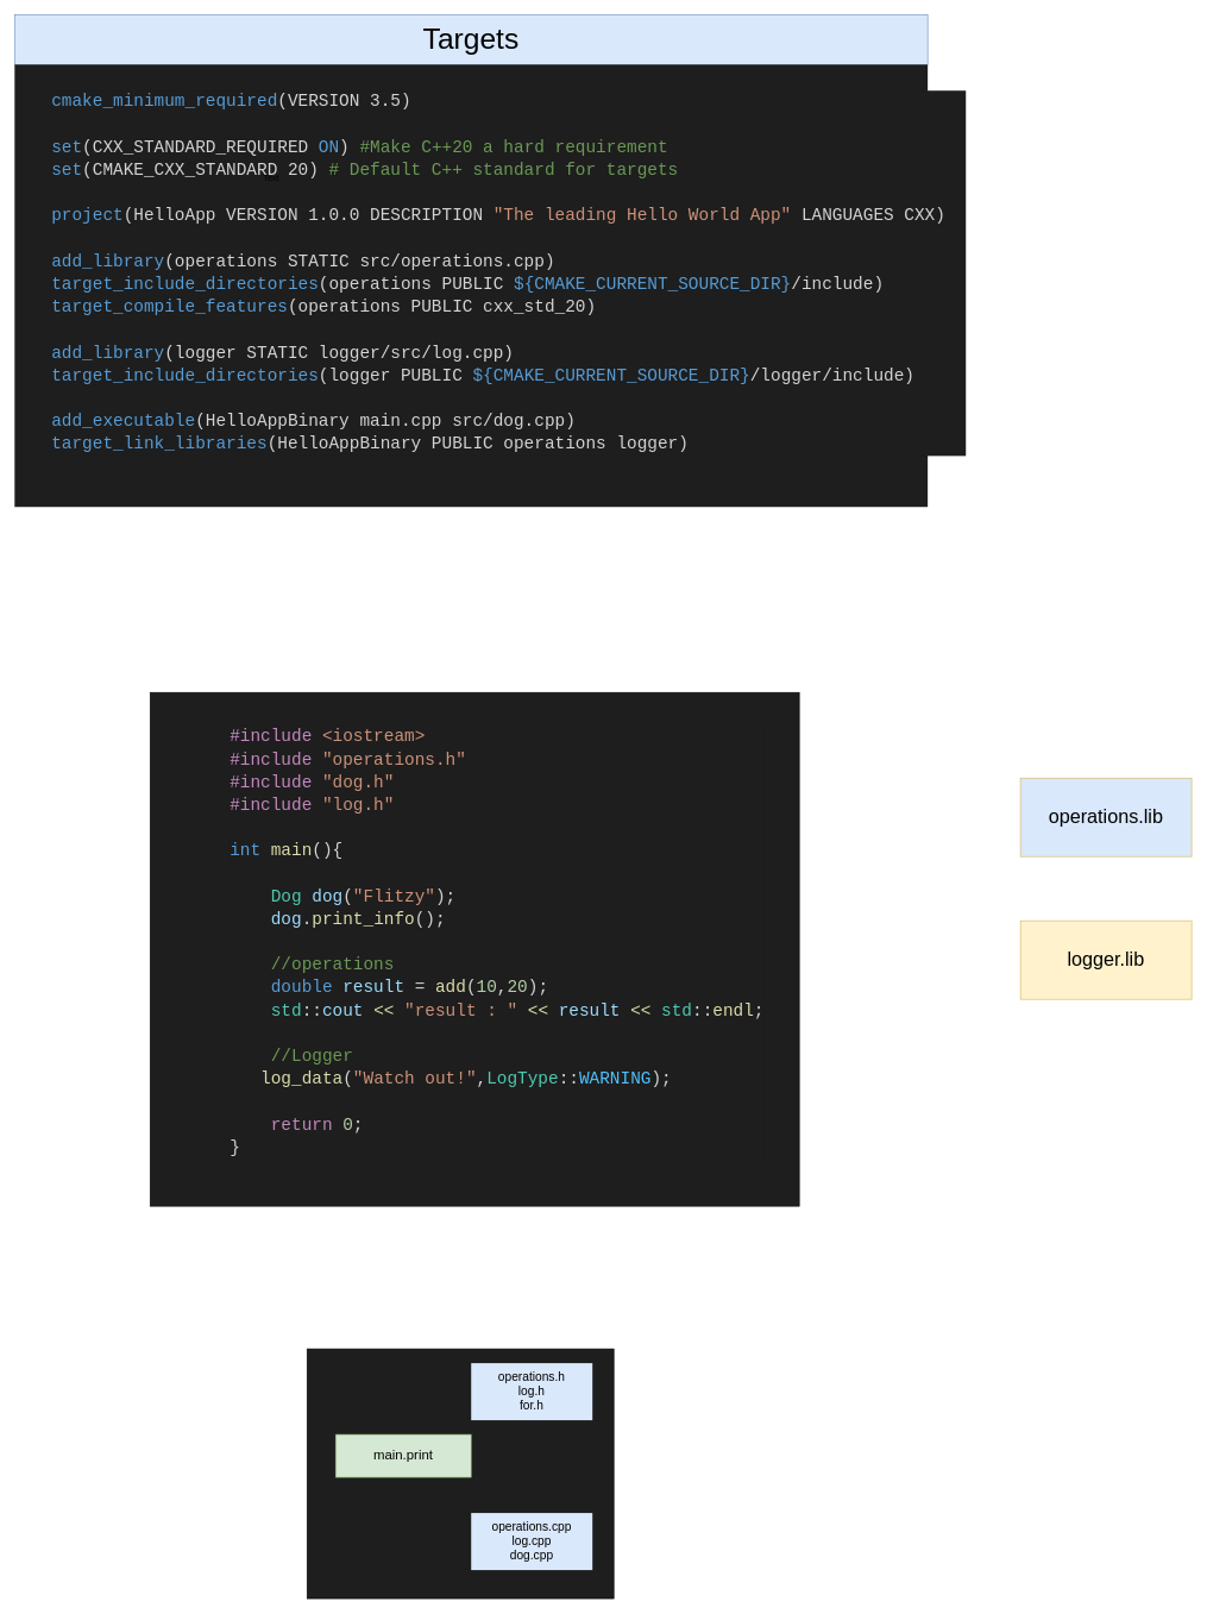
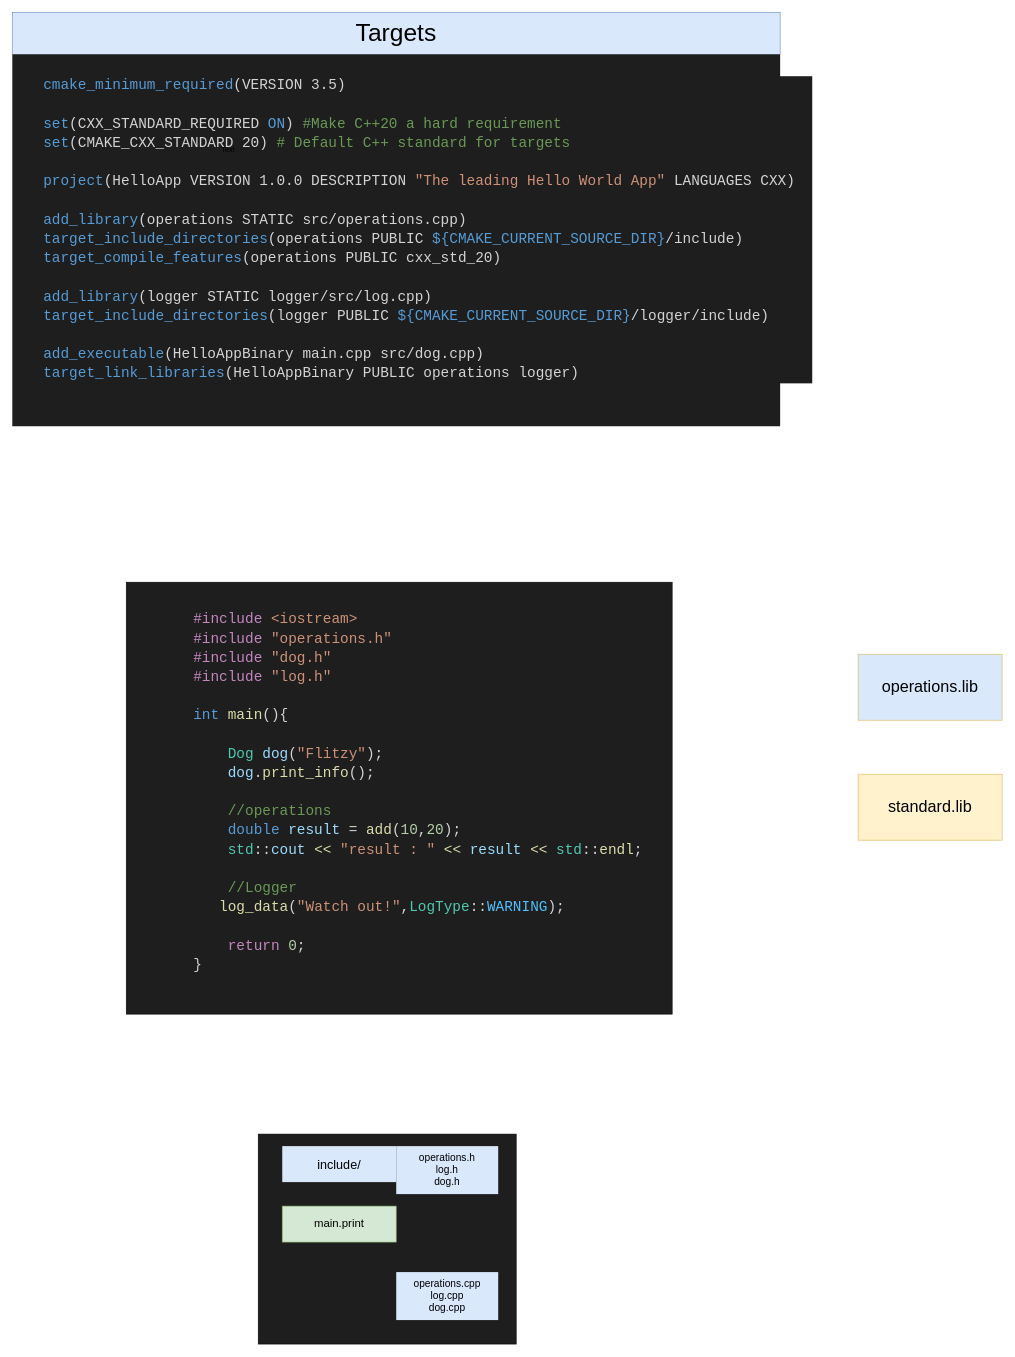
- <mxCell id="17" value="&lt;font style=&quot;font-size: 27px&quot;&gt;logger.lib&lt;/font&gt;" style="rounded=0;whiteSpace=wrap;html=1;fillColor=#fff2cc;strokeColor=#d6b656;" vertex="1" parent="1"><mxGeometry x="1430" y="1290" width="240" height="110" as="geometry" /></mxCell>
+ <mxCell id="17" value="&lt;font style=&quot;font-size: 27px&quot;&gt;standard.lib&lt;/font&gt;" style="rounded=0;whiteSpace=wrap;html=1;fillColor=#fff2cc;strokeColor=#d6b656;" vertex="1" parent="1"><mxGeometry x="1430" y="1290" width="240" height="110" as="geometry" /></mxCell>
+ <mxCell id="11" value="&lt;font style=&quot;font-size: 21px&quot;&gt;include/&lt;/font&gt;" style="rounded=0;whiteSpace=wrap;html=1;fillColor=#dae8fc;strokeColor=none;" vertex="1" parent="1"><mxGeometry x="470" y="1910" width="190" height="60" as="geometry" /></mxCell>
- <mxCell id="13" value="&lt;div style=&quot;font-size: 17px&quot;&gt;&lt;font style=&quot;font-size: 17px&quot;&gt;operations.h&lt;/font&gt;&lt;/div&gt;&lt;div style=&quot;font-size: 17px&quot;&gt;&lt;font style=&quot;font-size: 17px&quot;&gt;log.h&lt;/font&gt;&lt;/div&gt;&lt;div style=&quot;font-size: 17px&quot;&gt;&lt;font style=&quot;font-size: 17px&quot;&gt;for.h&lt;/font&gt;&lt;/div&gt;&lt;div style=&quot;font-size: 17px&quot;&gt;&lt;font style=&quot;font-size: 17px&quot;&gt;&lt;br&gt;&lt;/font&gt;&lt;/div&gt;&lt;div style=&quot;font-size: 17px&quot;&gt;&lt;font style=&quot;font-size: 17px&quot;&gt;&lt;br&gt;&lt;/font&gt;&lt;/div&gt;" style="text;html=1;strokeColor=none;fillColor=none;align=center;verticalAlign=middle;whiteSpace=wrap;rounded=0;" vertex="1" parent="1"><mxGeometry x="680" y="1920" width="130" height="100" as="geometry" /></mxCell>
+ <mxCell id="13" value="&lt;div style=&quot;font-size: 17px&quot;&gt;&lt;font style=&quot;font-size: 17px&quot;&gt;operations.h&lt;/font&gt;&lt;/div&gt;&lt;div style=&quot;font-size: 17px&quot;&gt;&lt;font style=&quot;font-size: 17px&quot;&gt;log.h&lt;/font&gt;&lt;/div&gt;&lt;div style=&quot;font-size: 17px&quot;&gt;&lt;font style=&quot;font-size: 17px&quot;&gt;dog.h&lt;/font&gt;&lt;/div&gt;&lt;div style=&quot;font-size: 17px&quot;&gt;&lt;font style=&quot;font-size: 17px&quot;&gt;&lt;br&gt;&lt;/font&gt;&lt;/div&gt;&lt;div style=&quot;font-size: 17px&quot;&gt;&lt;font style=&quot;font-size: 17px&quot;&gt;&lt;br&gt;&lt;/font&gt;&lt;/div&gt;" style="text;html=1;strokeColor=none;fillColor=none;align=center;verticalAlign=middle;whiteSpace=wrap;rounded=0;" vertex="1" parent="1"><mxGeometry x="680" y="1920" width="130" height="100" as="geometry" /></mxCell>
